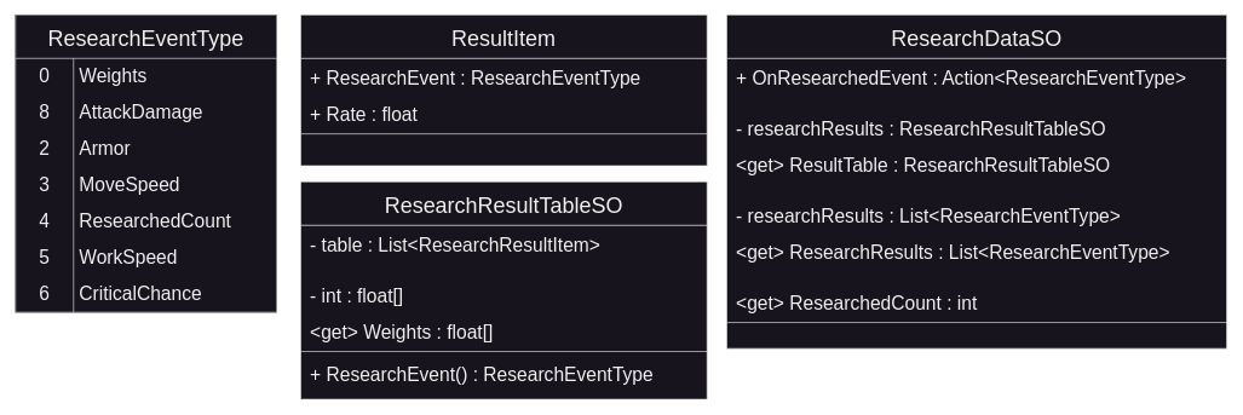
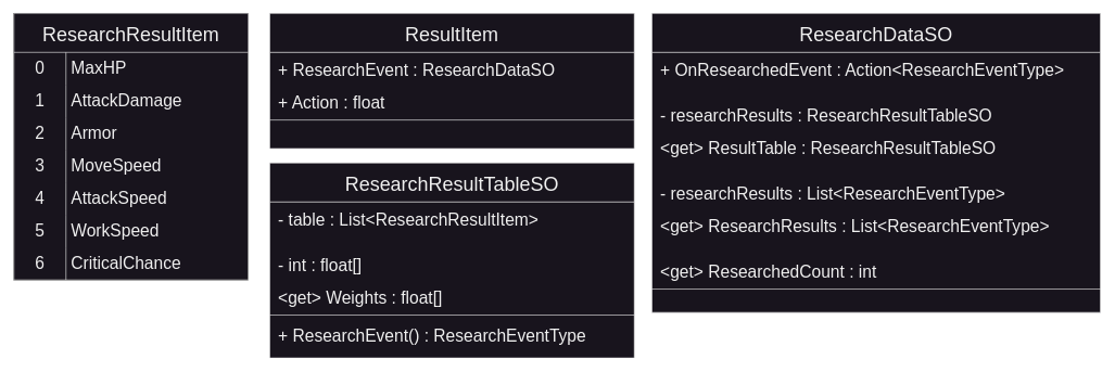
- <mxCell id="20" value="ResearchEventType" style="shape=table;startSize=60;container=1;collapsible=0;childLayout=tableLayout;fixedRows=1;rowLines=0;fontStyle=0;fontSize=30;verticalAlign=middle;strokeColor=#F0F0F0;swimlaneLine=1;strokeWidth=1;fillStyle=solid;fillColor=#18141D;fontColor=#F0F0F0;" vertex="1" parent="1"><mxGeometry x="20" y="20" width="360" height="410" as="geometry" /></mxCell>
+ <mxCell id="20" value="ResearchResultItem" style="shape=table;startSize=60;container=1;collapsible=0;childLayout=tableLayout;fixedRows=1;rowLines=0;fontStyle=0;fontSize=30;verticalAlign=middle;strokeColor=#F0F0F0;swimlaneLine=1;strokeWidth=1;fillStyle=solid;fillColor=#18141D;fontColor=#F0F0F0;" vertex="1" parent="1"><mxGeometry x="20" y="20" width="360" height="410" as="geometry" /></mxCell>
- <mxCell id="23" value="Weights" style="shape=partialRectangle;html=1;whiteSpace=wrap;connectable=0;fillColor=none;top=0;left=0;bottom=0;right=0;align=left;spacingLeft=6;overflow=hidden;fontSize=26;strokeColor=default;fontColor=#F0F0F0;" vertex="1" parent="21"><mxGeometry x="80" width="280" height="50" as="geometry"><mxRectangle width="280" height="50" as="alternateBounds" /></mxGeometry></mxCell>
+ <mxCell id="23" value="MaxHP" style="shape=partialRectangle;html=1;whiteSpace=wrap;connectable=0;fillColor=none;top=0;left=0;bottom=0;right=0;align=left;spacingLeft=6;overflow=hidden;fontSize=26;strokeColor=default;fontColor=#F0F0F0;" vertex="1" parent="21"><mxGeometry x="80" width="280" height="50" as="geometry"><mxRectangle width="280" height="50" as="alternateBounds" /></mxGeometry></mxCell>
- <mxCell id="15" value=" + ResearchEvent : ResearchEventType" style="text;align=left;verticalAlign=middle;spacingLeft=4;spacingRight=4;overflow=hidden;rotatable=0;points=[[0,0.5],[1,0.5]];portConstraint=eastwest;rounded=0;shadow=0;html=0;fontColor=#F0F0F0;fontSize=26;" vertex="1" parent="14"><mxGeometry y="60" width="560" height="50" as="geometry" /></mxCell>
+ <mxCell id="15" value=" + ResearchEvent : ResearchDataSO" style="text;align=left;verticalAlign=middle;spacingLeft=4;spacingRight=4;overflow=hidden;rotatable=0;points=[[0,0.5],[1,0.5]];portConstraint=eastwest;rounded=0;shadow=0;html=0;fontColor=#F0F0F0;fontSize=26;" vertex="1" parent="14"><mxGeometry y="60" width="560" height="50" as="geometry" /></mxCell>
- <mxCell id="25" value="8" style="shape=partialRectangle;html=1;whiteSpace=wrap;connectable=0;fillColor=none;top=0;left=0;bottom=0;right=0;overflow=hidden;fontSize=26;fontColor=#F0F0F0;" vertex="1" parent="24"><mxGeometry width="80" height="50" as="geometry"><mxRectangle width="80" height="50" as="alternateBounds" /></mxGeometry></mxCell>
+ <mxCell id="25" value="1" style="shape=partialRectangle;html=1;whiteSpace=wrap;connectable=0;fillColor=none;top=0;left=0;bottom=0;right=0;overflow=hidden;fontSize=26;fontColor=#F0F0F0;" vertex="1" parent="24"><mxGeometry width="80" height="50" as="geometry"><mxRectangle width="80" height="50" as="alternateBounds" /></mxGeometry></mxCell>
- <mxCell id="16" value=" + Rate : float" style="text;align=left;verticalAlign=middle;spacingLeft=4;spacingRight=4;overflow=hidden;rotatable=0;points=[[0,0.5],[1,0.5]];portConstraint=eastwest;rounded=0;shadow=0;html=0;fontColor=#F0F0F0;fontSize=26;" vertex="1" parent="14"><mxGeometry y="110" width="560" height="50" as="geometry" /></mxCell>
+ <mxCell id="16" value=" + Action : float" style="text;align=left;verticalAlign=middle;spacingLeft=4;spacingRight=4;overflow=hidden;rotatable=0;points=[[0,0.5],[1,0.5]];portConstraint=eastwest;rounded=0;shadow=0;html=0;fontColor=#F0F0F0;fontSize=26;" vertex="1" parent="14"><mxGeometry y="110" width="560" height="50" as="geometry" /></mxCell>
- <mxCell id="35" value="ResearchedCount" style="shape=partialRectangle;html=1;whiteSpace=wrap;connectable=0;fillColor=none;top=0;left=0;bottom=0;right=0;align=left;spacingLeft=6;overflow=hidden;fontSize=26;fontColor=#F0F0F0;" vertex="1" parent="33"><mxGeometry x="80" width="280" height="50" as="geometry"><mxRectangle width="280" height="50" as="alternateBounds" /></mxGeometry></mxCell>
+ <mxCell id="35" value="AttackSpeed" style="shape=partialRectangle;html=1;whiteSpace=wrap;connectable=0;fillColor=none;top=0;left=0;bottom=0;right=0;align=left;spacingLeft=6;overflow=hidden;fontSize=26;fontColor=#F0F0F0;" vertex="1" parent="33"><mxGeometry x="80" width="280" height="50" as="geometry"><mxRectangle width="280" height="50" as="alternateBounds" /></mxGeometry></mxCell>
